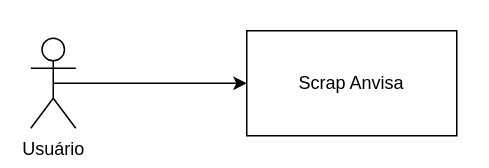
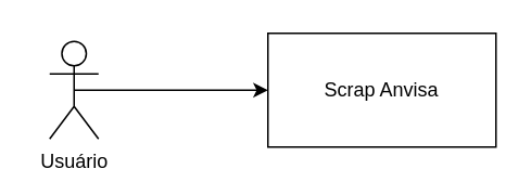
- <mxCell id="3" value="Usuário" style="shape=umlActor;verticalLabelPosition=bottom;labelBackgroundColor=#ffffff;verticalAlign=top;html=1;outlineConnect=0;" vertex="1" parent="1"><mxGeometry x="20" y="25" width="30" height="60" as="geometry" /></mxCell>
+ <mxCell id="3" value="Usuário" style="shape=umlActor;verticalLabelPosition=bottom;labelBackgroundColor=#ffffff;verticalAlign=top;html=1;outlineConnect=0;" vertex="1" parent="1"><mxGeometry x="30" y="25" width="30" height="60" as="geometry" /></mxCell>
